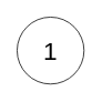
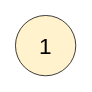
- <mxCell id="2" value="&lt;font style=&quot;font-size: 30px&quot;&gt;1&lt;/font&gt;" style="ellipse;whiteSpace=wrap;html=1;aspect=fixed;" vertex="1" parent="1"><mxGeometry x="20" y="20" width="80" height="80" as="geometry" /></mxCell>
+ <mxCell id="2" value="&lt;font style=&quot;font-size: 30px&quot;&gt;1&lt;/font&gt;" style="ellipse;whiteSpace=wrap;html=1;aspect=fixed;fillColor=#fff2cc;" vertex="1" parent="1"><mxGeometry x="20" y="20" width="80" height="80" as="geometry" /></mxCell>
